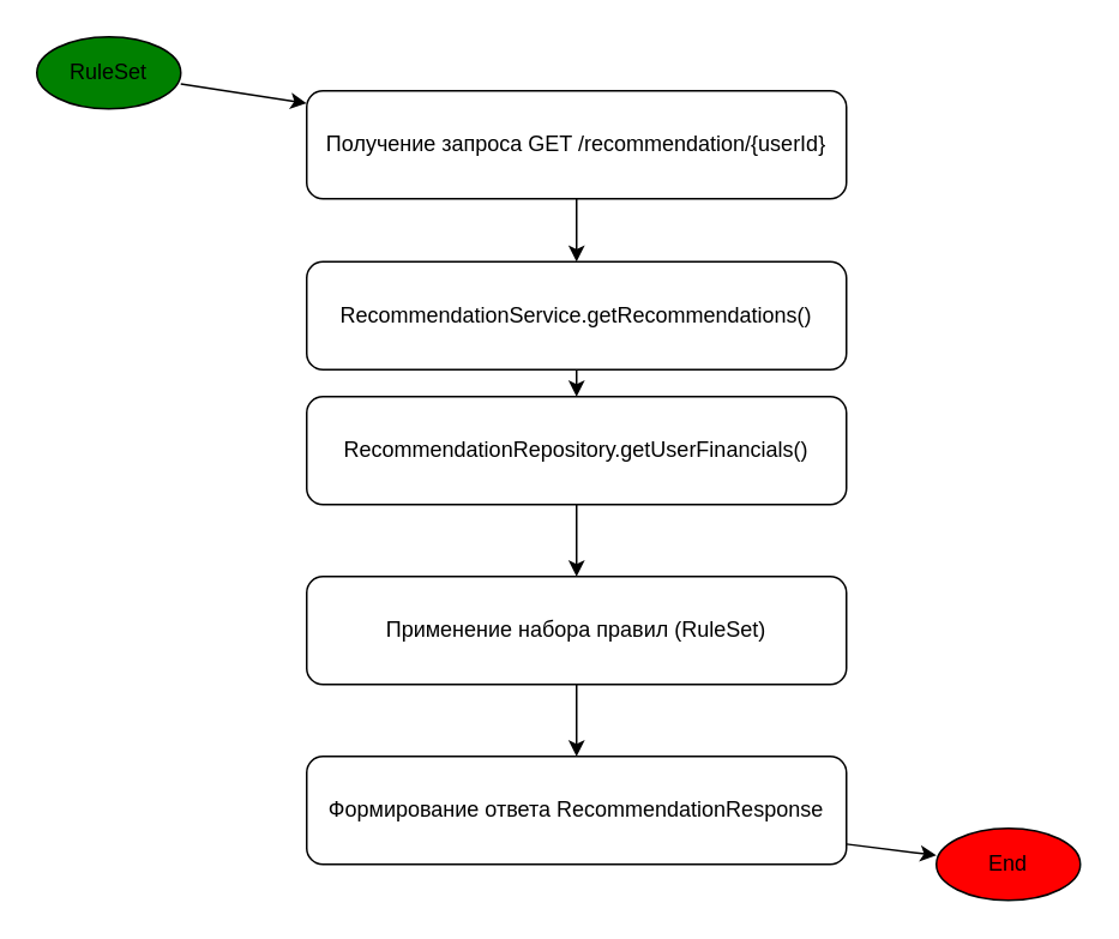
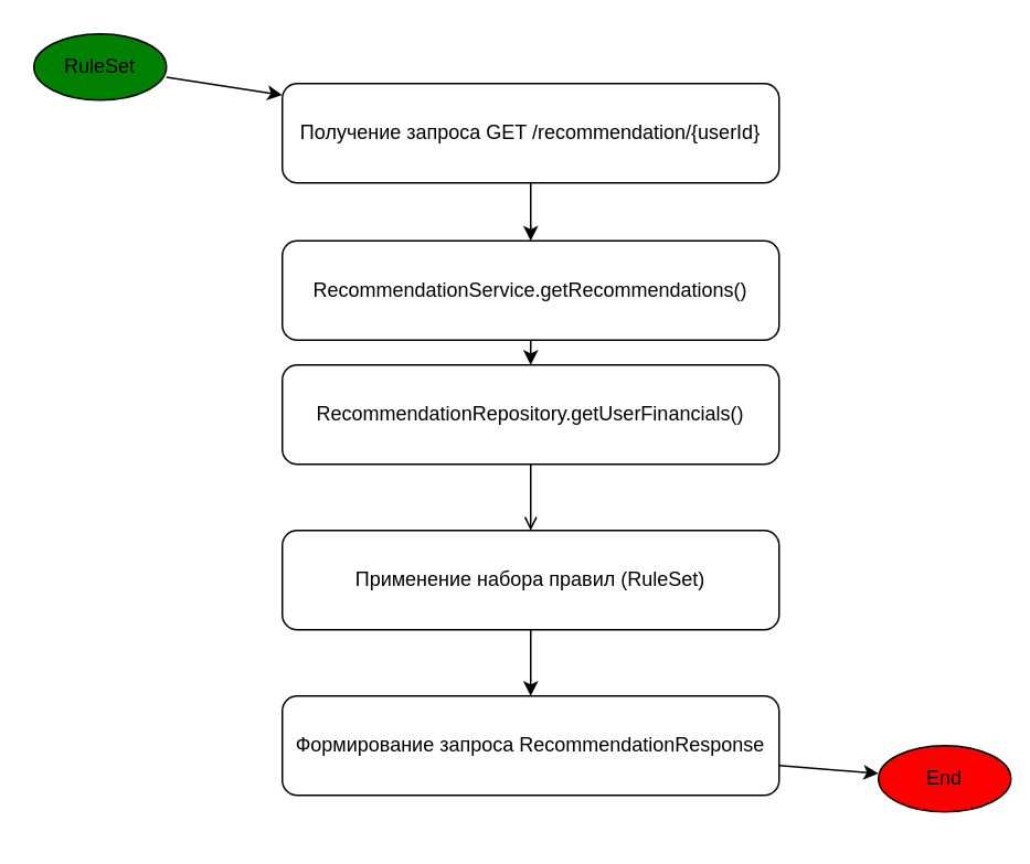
- <mxCell id="12" edge="1" parent="1" source="5" target="6"><mxGeometry relative="1" as="geometry" /></mxCell>
+ <mxCell id="12" edge="1" parent="1" source="5" target="6" style="endArrow=open;"><mxGeometry relative="1" as="geometry" /></mxCell>
- <mxCell id="7" value="Формирование ответа RecommendationResponse" style="shape=rectangle;rounded=1;whiteSpace=wrap;html=1;" vertex="1" parent="1"><mxGeometry x="170" y="420" width="300" height="60" as="geometry" /></mxCell>
+ <mxCell id="7" value="Формирование запроса RecommendationResponse" style="shape=rectangle;rounded=1;whiteSpace=wrap;html=1;" vertex="1" parent="1"><mxGeometry x="170" y="420" width="300" height="60" as="geometry" /></mxCell>
- <mxCell id="8" value="End" style="shape=ellipse;fillColor=red;whiteSpace=wrap;html=1;" vertex="1" parent="1"><mxGeometry x="520" y="460" width="80" height="40" as="geometry" /></mxCell>
+ <mxCell id="8" value="End" style="shape=ellipse;fillColor=red;whiteSpace=wrap;html=1;" vertex="1" parent="1"><mxGeometry x="530" y="450" width="80" height="40" as="geometry" /></mxCell>
